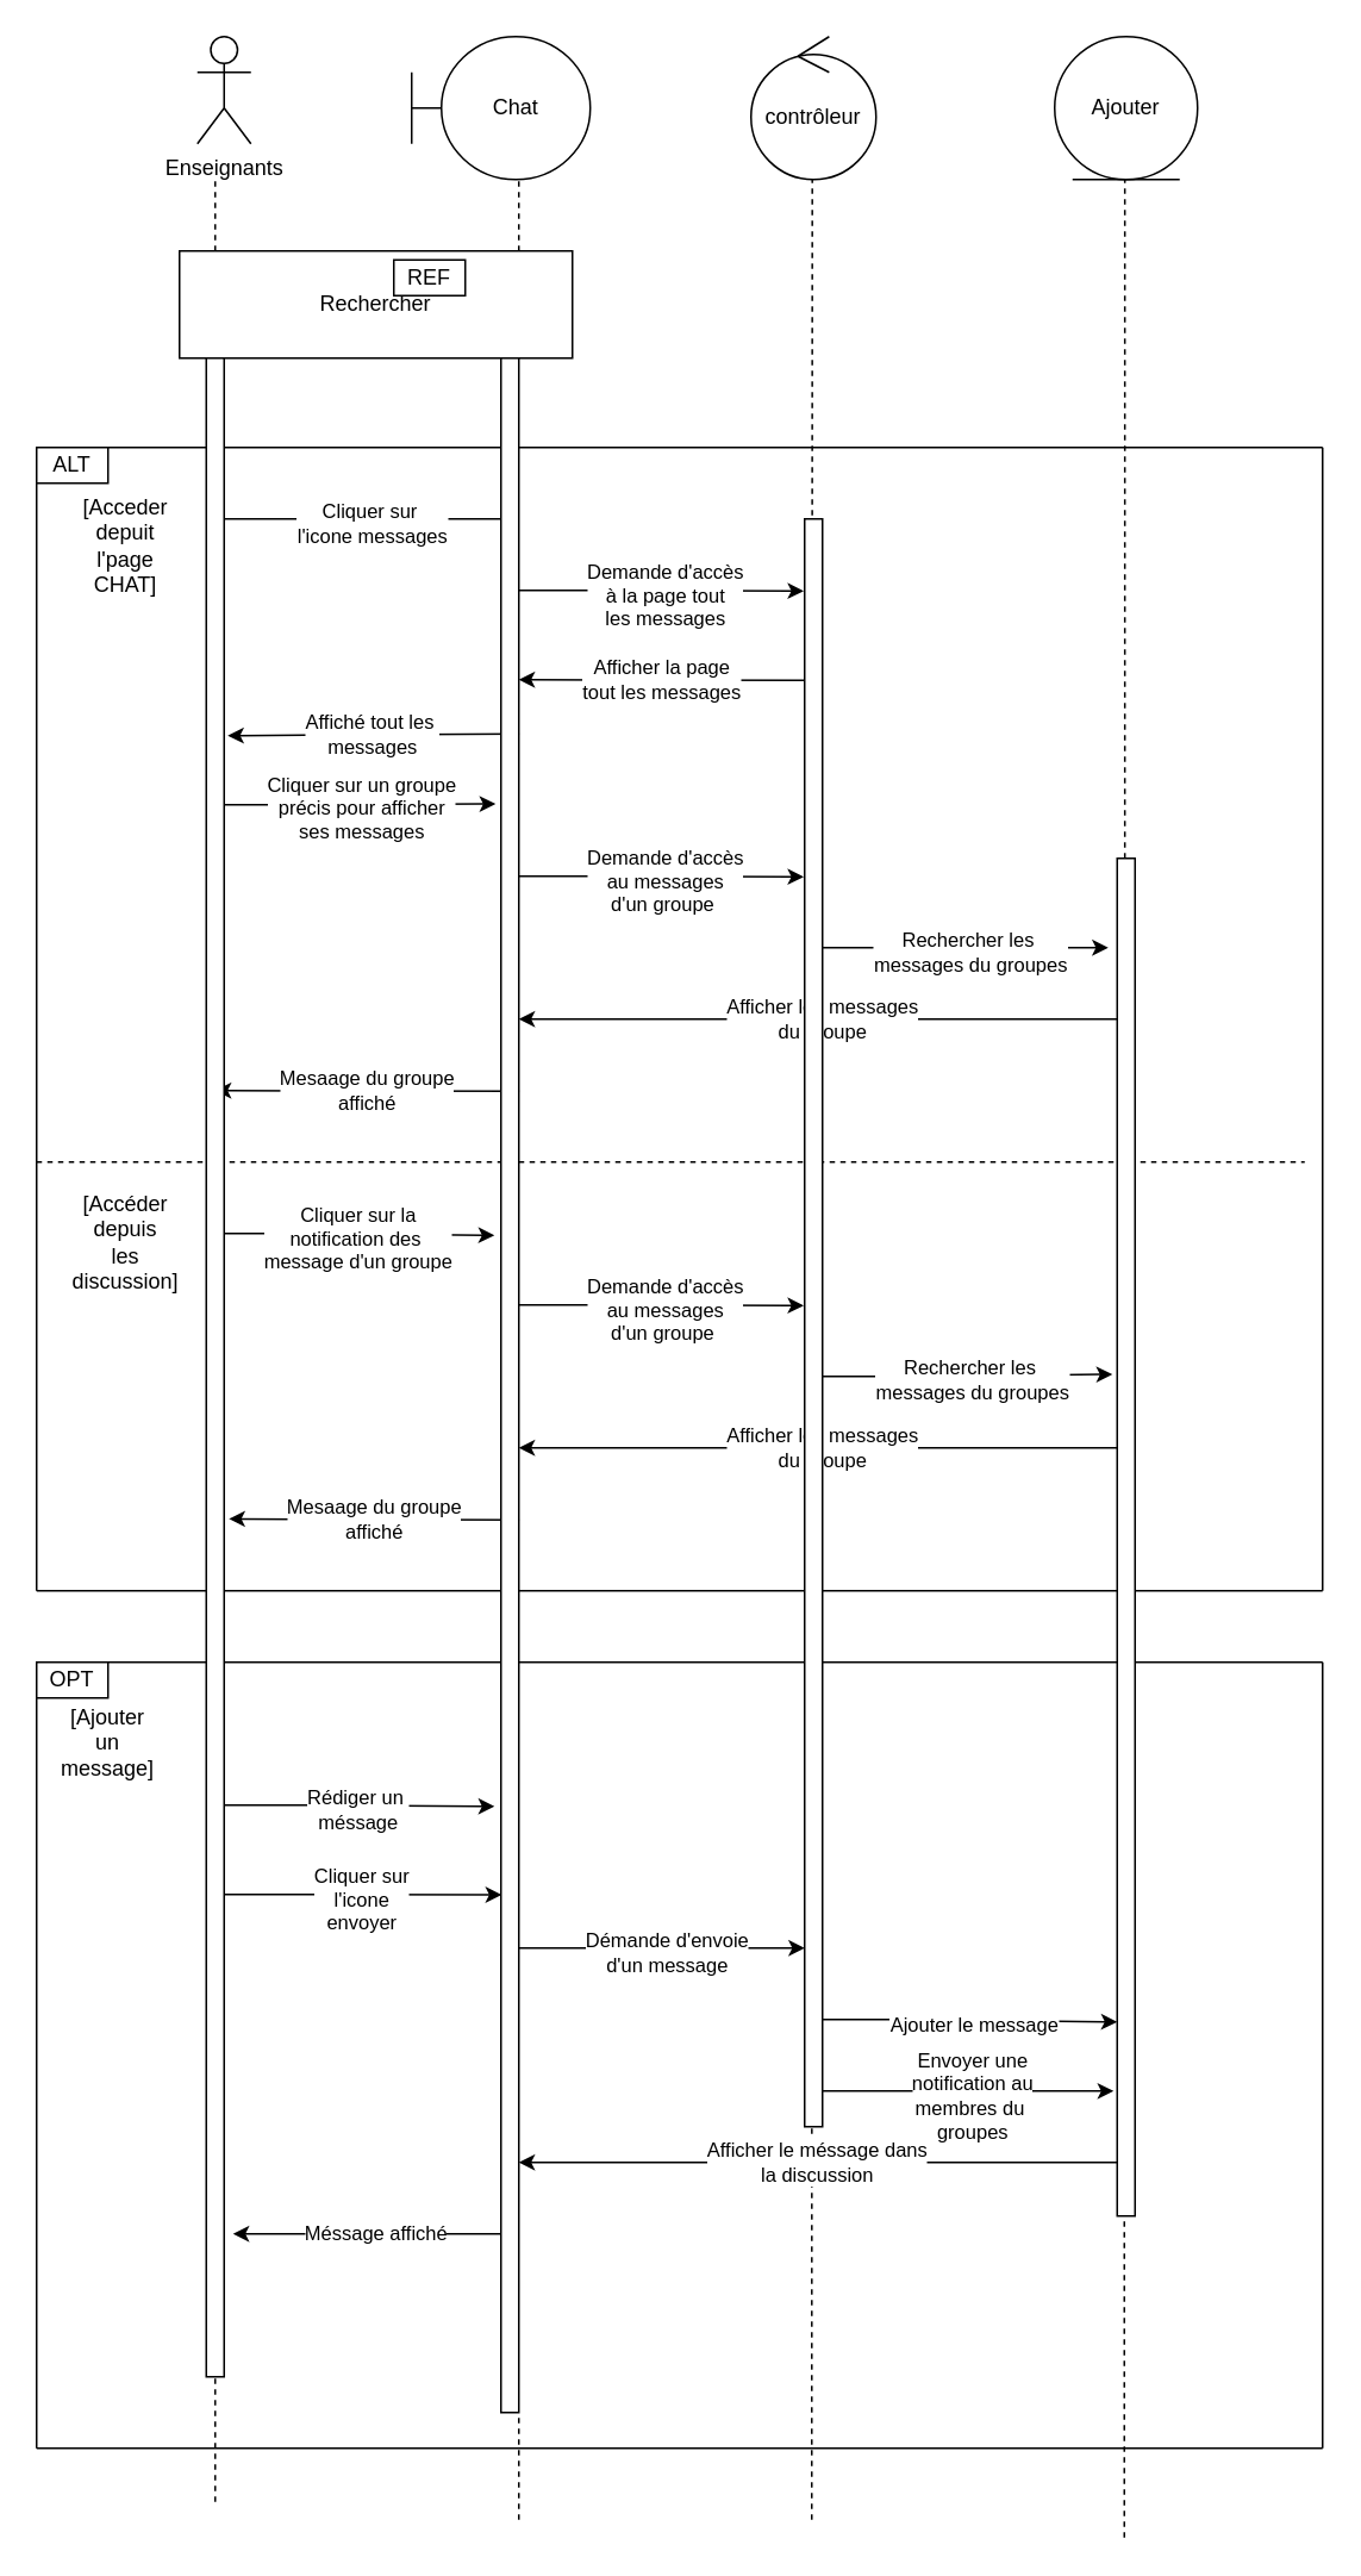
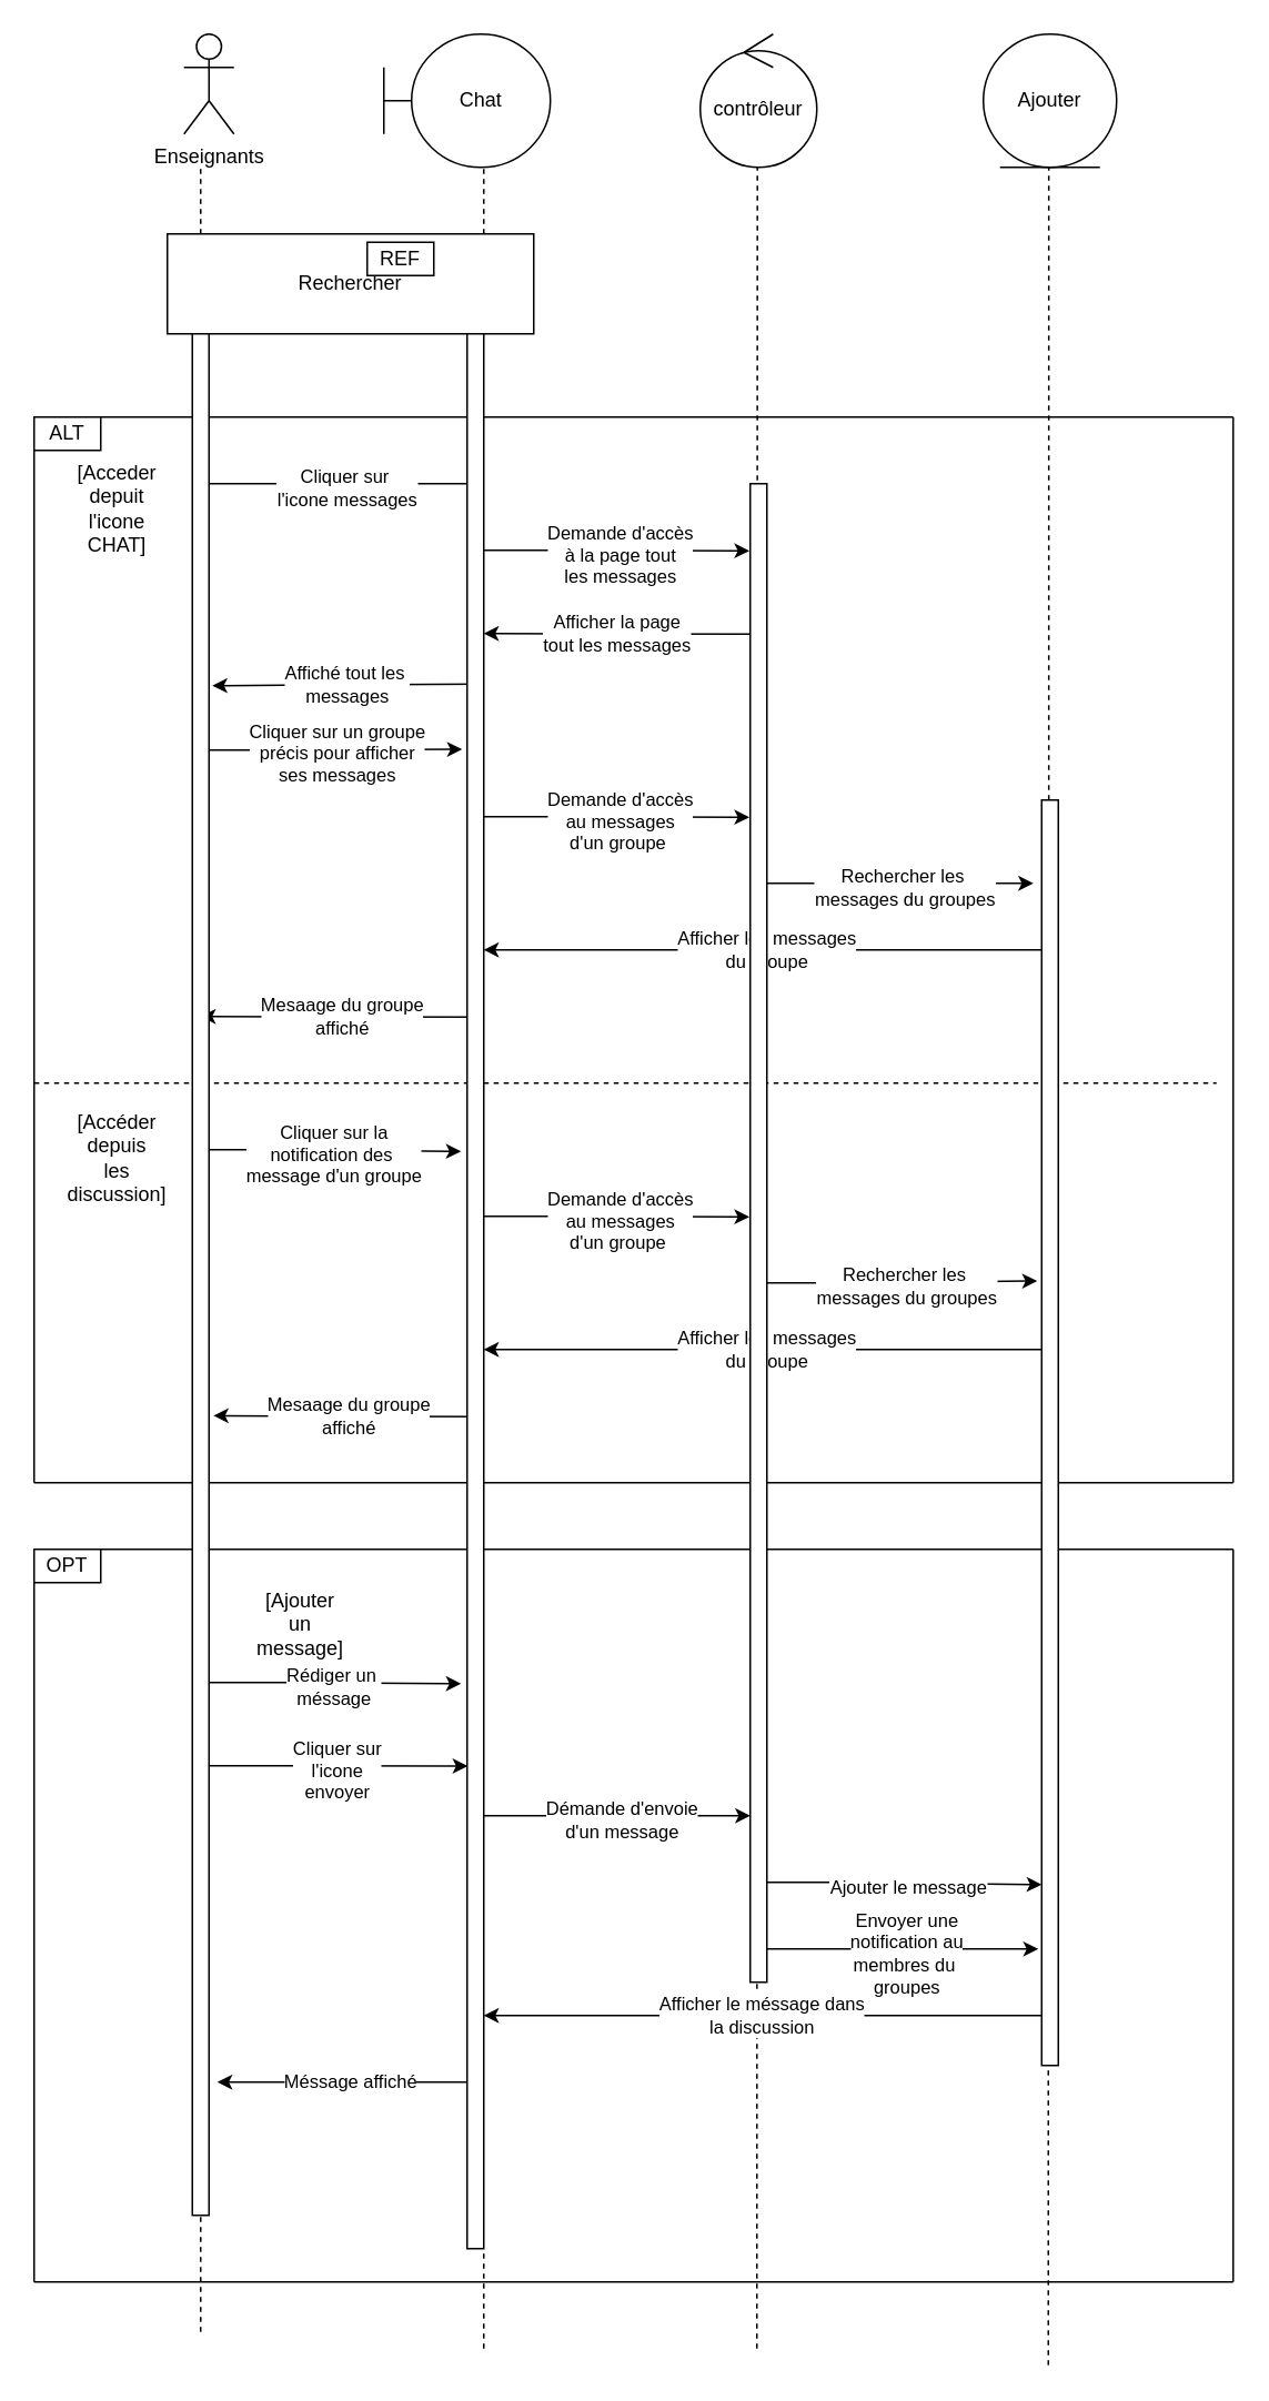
- <mxCell id="16" value="[Acceder&lt;br&gt;depuit &lt;br&gt;l'page&lt;br&gt;CHAT]" style="text;html=1;strokeColor=none;fillColor=none;align=center;verticalAlign=middle;whiteSpace=wrap;rounded=0;" vertex="1" parent="1"><mxGeometry x="40" y="290" width="60" height="30" as="geometry" /></mxCell>
+ <mxCell id="16" value="[Acceder&lt;br&gt;depuit &lt;br&gt;l'icone&lt;br&gt;CHAT]" style="text;html=1;strokeColor=none;fillColor=none;align=center;verticalAlign=middle;whiteSpace=wrap;rounded=0;" vertex="1" parent="1"><mxGeometry x="40" y="290" width="60" height="30" as="geometry" /></mxCell>
- <mxCell id="46" value="[Ajouter &lt;br&gt;un&lt;br&gt;message]" style="text;html=1;strokeColor=none;fillColor=none;align=center;verticalAlign=middle;whiteSpace=wrap;rounded=0;" vertex="1" parent="1"><mxGeometry x="30" y="960" width="60" height="30" as="geometry" /></mxCell>
+ <mxCell id="46" value="[Ajouter &lt;br&gt;un&lt;br&gt;message]" style="text;html=1;strokeColor=none;fillColor=none;align=center;verticalAlign=middle;whiteSpace=wrap;rounded=0;" vertex="1" parent="1"><mxGeometry x="150" y="960" width="60" height="30" as="geometry" /></mxCell>
